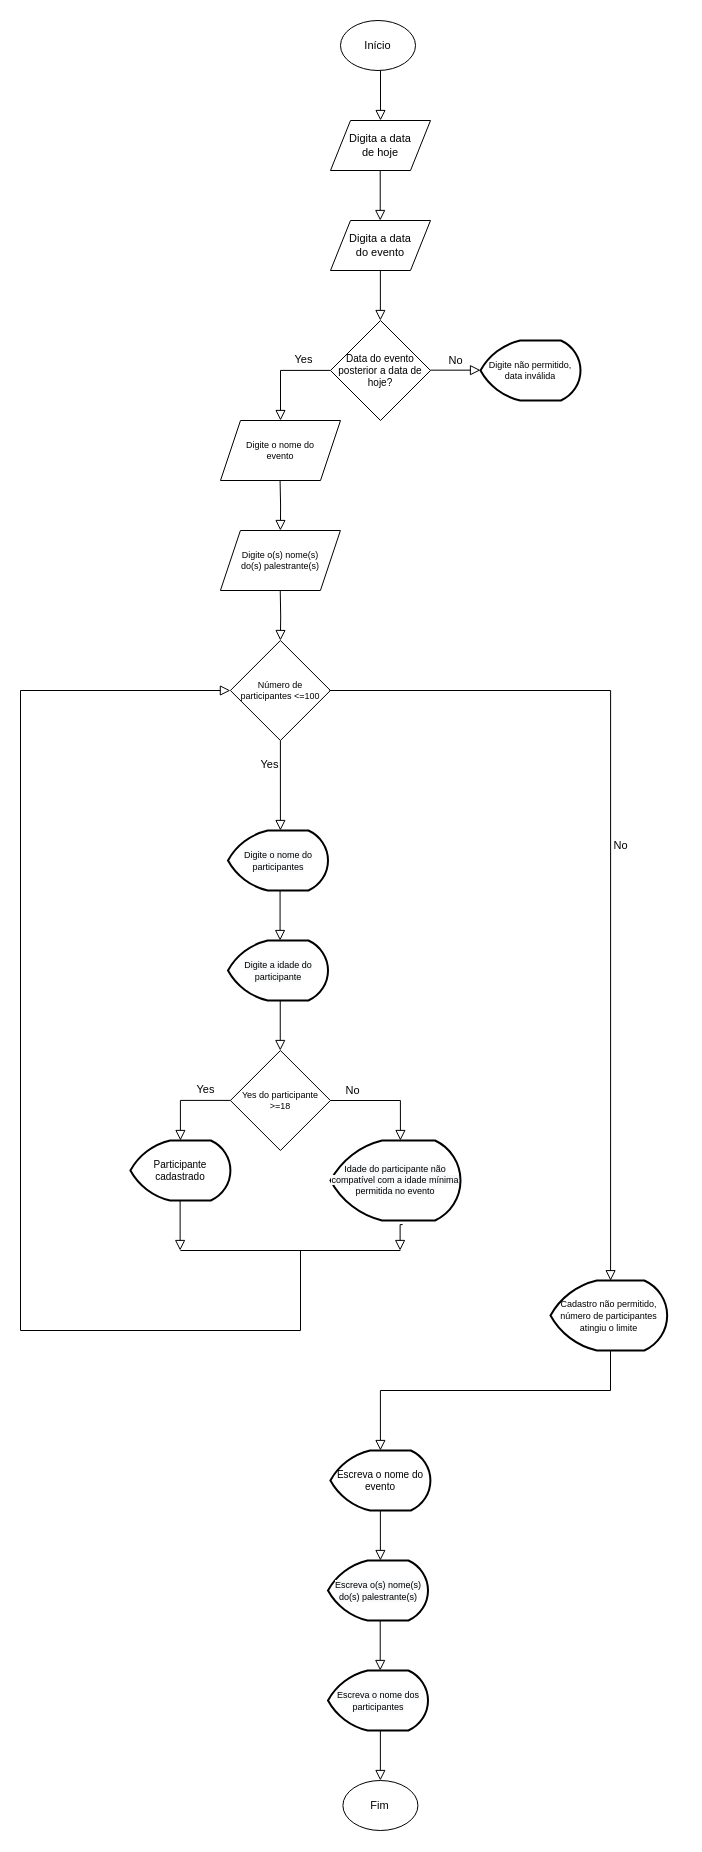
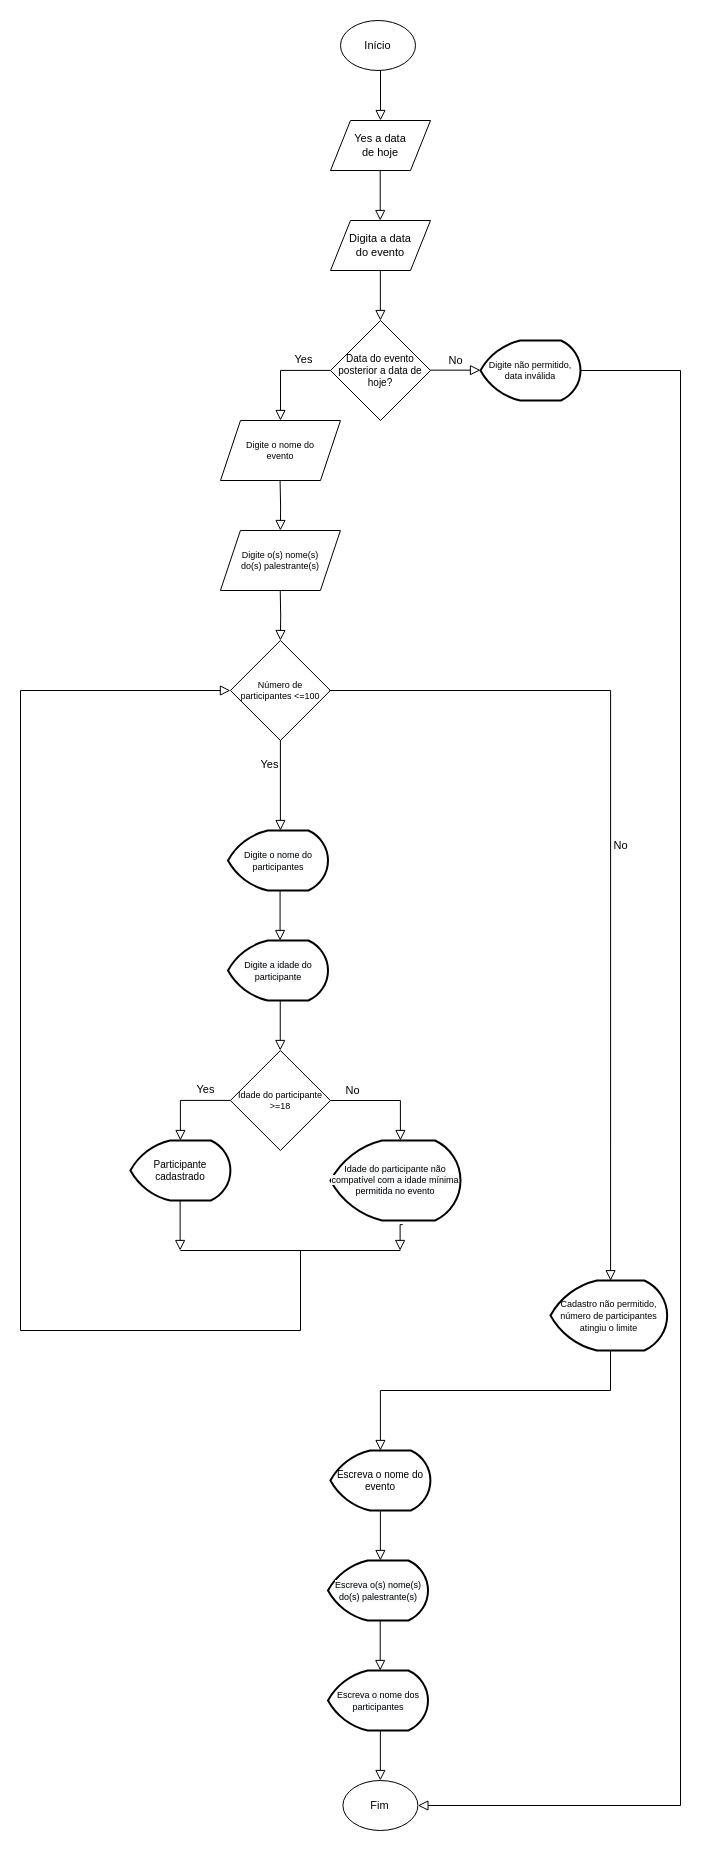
- <mxCell id="4" value="Digita a data &lt;br style=&quot;font-size: 11px;&quot;&gt;de hoje" style="shape=parallelogram;perimeter=parallelogramPerimeter;whiteSpace=wrap;html=1;fixedSize=1;fontSize=11;" parent="1" vertex="1"><mxGeometry x="330" y="120" width="100" height="50" as="geometry" /></mxCell>
+ <mxCell id="4" value="Yes a data &lt;br style=&quot;font-size: 11px;&quot;&gt;de hoje" style="shape=parallelogram;perimeter=parallelogramPerimeter;whiteSpace=wrap;html=1;fixedSize=1;fontSize=11;" parent="1" vertex="1"><mxGeometry x="330" y="120" width="100" height="50" as="geometry" /></mxCell>
- <mxCell id="19" value="Yes do participante &amp;gt;=18" style="rhombus;whiteSpace=wrap;html=1;fontSize=9;" parent="1" vertex="1"><mxGeometry x="229.91" y="1050" width="100" height="100" as="geometry" /></mxCell>
+ <mxCell id="19" value="Idade do participante &amp;gt;=18" style="rhombus;whiteSpace=wrap;html=1;fontSize=9;" parent="1" vertex="1"><mxGeometry x="229.91" y="1050" width="100" height="100" as="geometry" /></mxCell>
+ <mxCell id="41" value="" style="rounded=0;html=1;jettySize=auto;orthogonalLoop=1;fontSize=11;endArrow=block;endFill=0;endSize=8;strokeWidth=1;shadow=0;labelBackgroundColor=none;edgeStyle=orthogonalEdgeStyle;exitX=1;exitY=0.5;exitDx=0;exitDy=0;exitPerimeter=0;entryX=1;entryY=0.5;entryDx=0;entryDy=0;" edge="1" parent="1" source="11" target="26"><mxGeometry relative="1" as="geometry"><mxPoint x="620" y="370" as="sourcePoint" /><mxPoint x="420" y="1811" as="targetPoint" /><Array as="points"><mxPoint x="680" y="370" /><mxPoint x="680" y="1805" /></Array></mxGeometry></mxCell>
